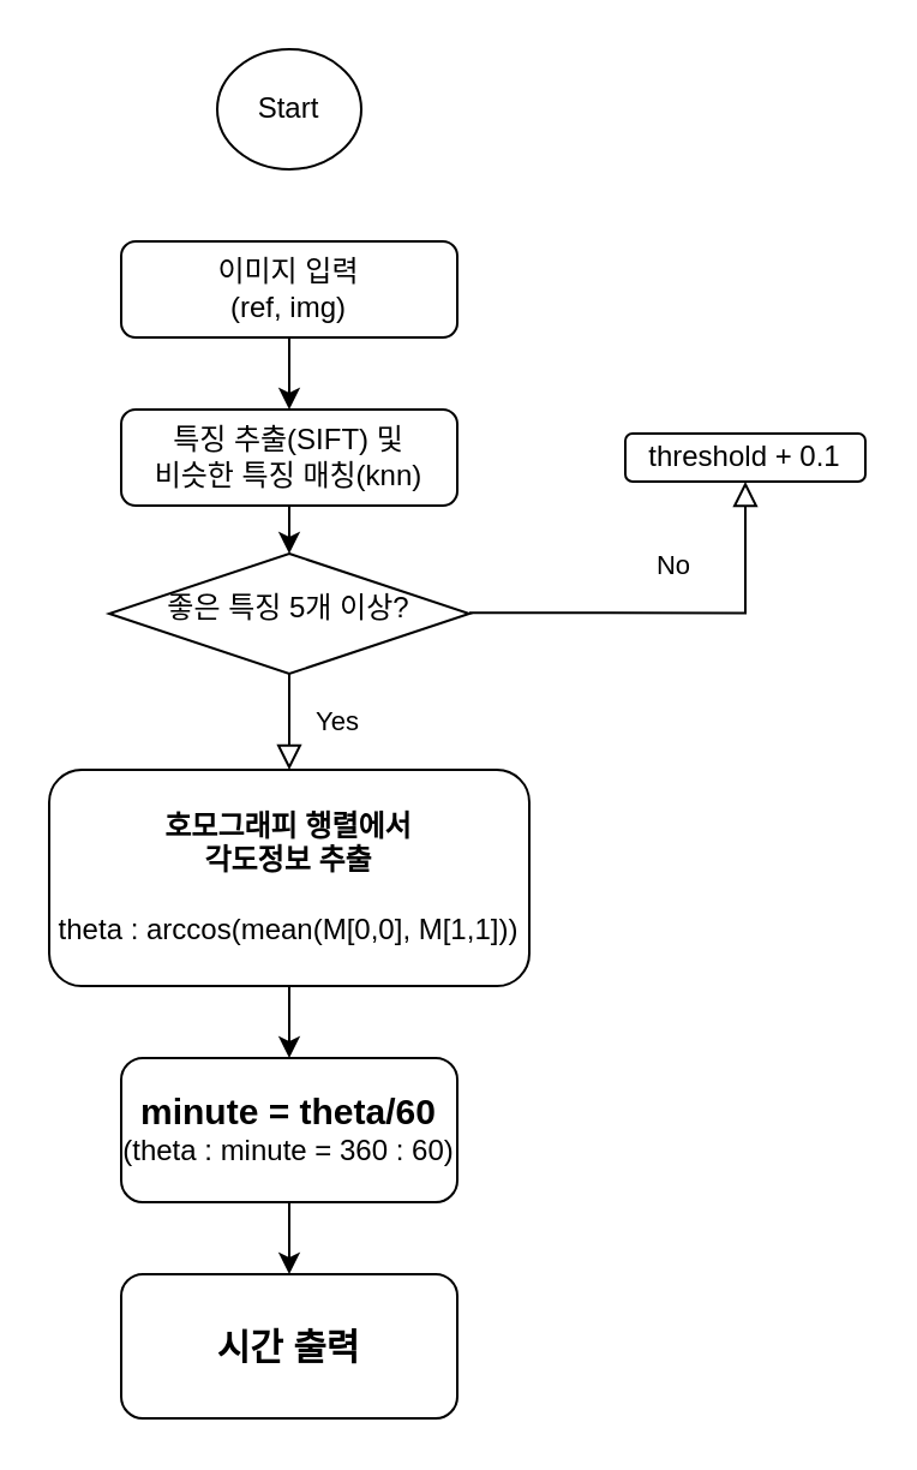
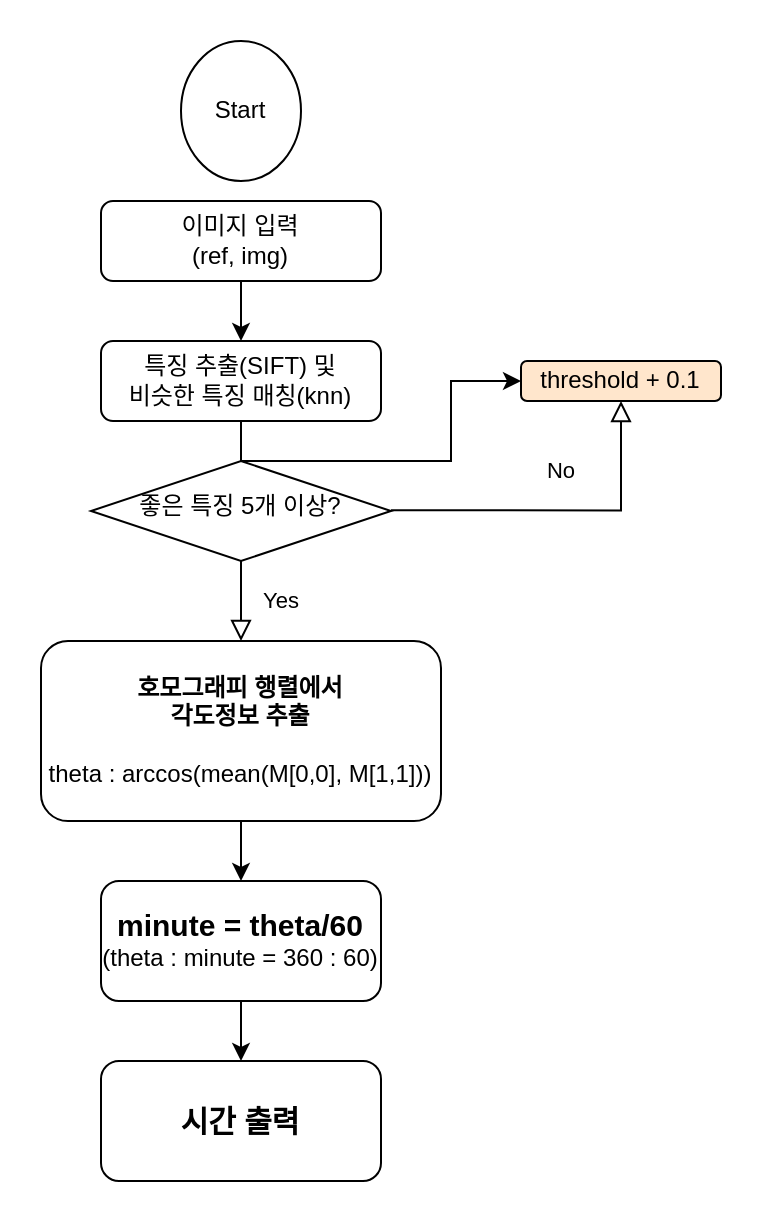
- <mxCell id="7" value="Start" style="ellipse;whiteSpace=wrap;html=1;" vertex="1" parent="1"><mxGeometry x="90" y="20" width="60" height="50" as="geometry" /></mxCell>
+ <mxCell id="7" value="Start" style="ellipse;whiteSpace=wrap;html=1;" vertex="1" parent="1"><mxGeometry x="90" y="20" width="60" height="70" as="geometry" /></mxCell>
- <mxCell id="12" value="threshold + 0.1" style="rounded=1;whiteSpace=wrap;html=1;fontSize=12;glass=0;strokeWidth=1;shadow=0;" vertex="1" parent="1"><mxGeometry x="260" y="180" width="100" height="20" as="geometry" /></mxCell>
+ <mxCell id="12" value="threshold + 0.1" style="rounded=1;whiteSpace=wrap;html=1;fontSize=12;glass=0;strokeWidth=1;shadow=0;fillColor=#ffe6cc;" vertex="1" parent="1"><mxGeometry x="260" y="180" width="100" height="20" as="geometry" /></mxCell>
- <mxCell id="3" style="edgeStyle=orthogonalEdgeStyle;rounded=0;orthogonalLoop=1;jettySize=auto;html=1;exitX=0.5;exitY=1;exitDx=0;exitDy=0;entryX=0.5;entryY=0;entryDx=0;entryDy=0;" edge="1" parent="1" source="4" target="9"><mxGeometry relative="1" as="geometry"><mxPoint x="180" y="220" as="targetPoint" /></mxGeometry></mxCell>
+ <mxCell id="3" style="edgeStyle=orthogonalEdgeStyle;rounded=0;orthogonalLoop=1;jettySize=auto;html=1;exitX=0.5;exitY=1;exitDx=0;exitDy=0;" edge="1" parent="1" source="4" target="12"><mxGeometry relative="1" as="geometry"><mxPoint x="180" y="220" as="targetPoint" /></mxGeometry></mxCell>
